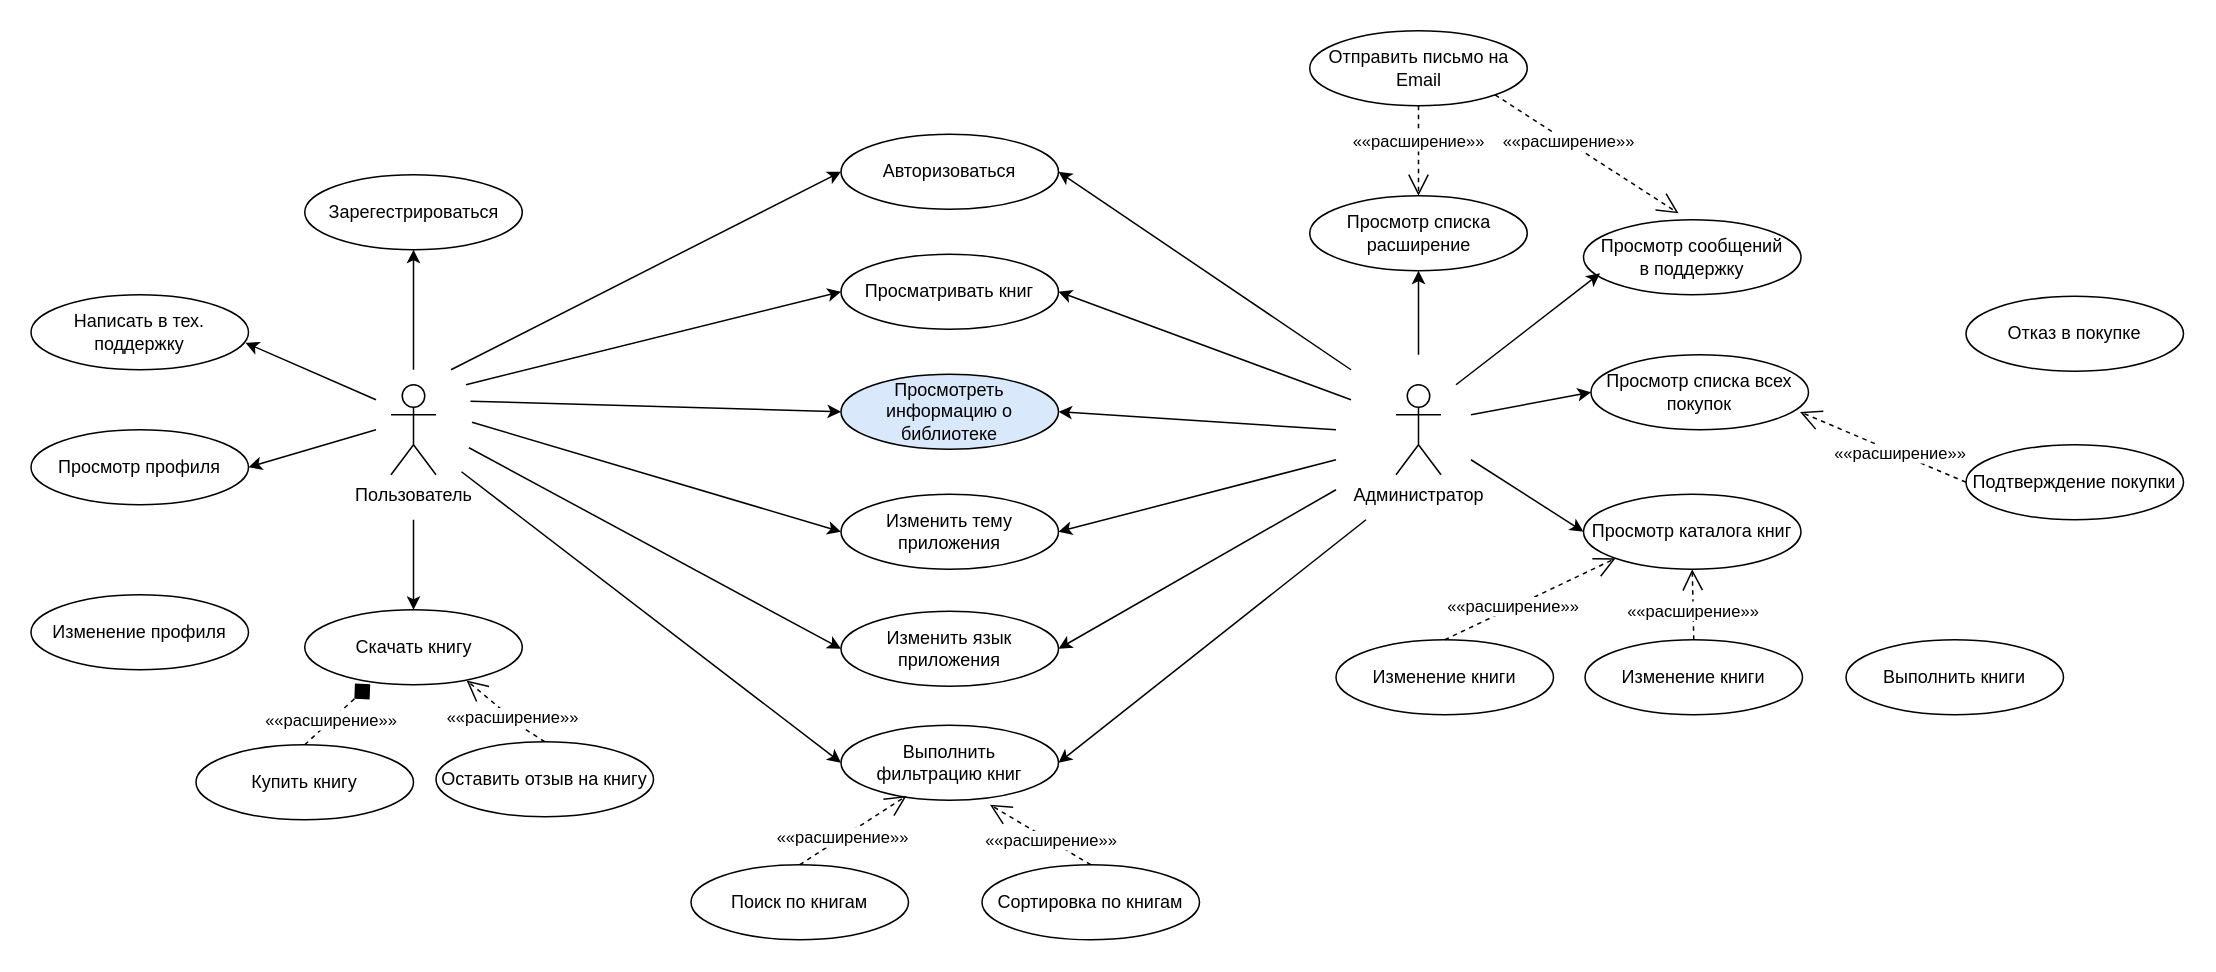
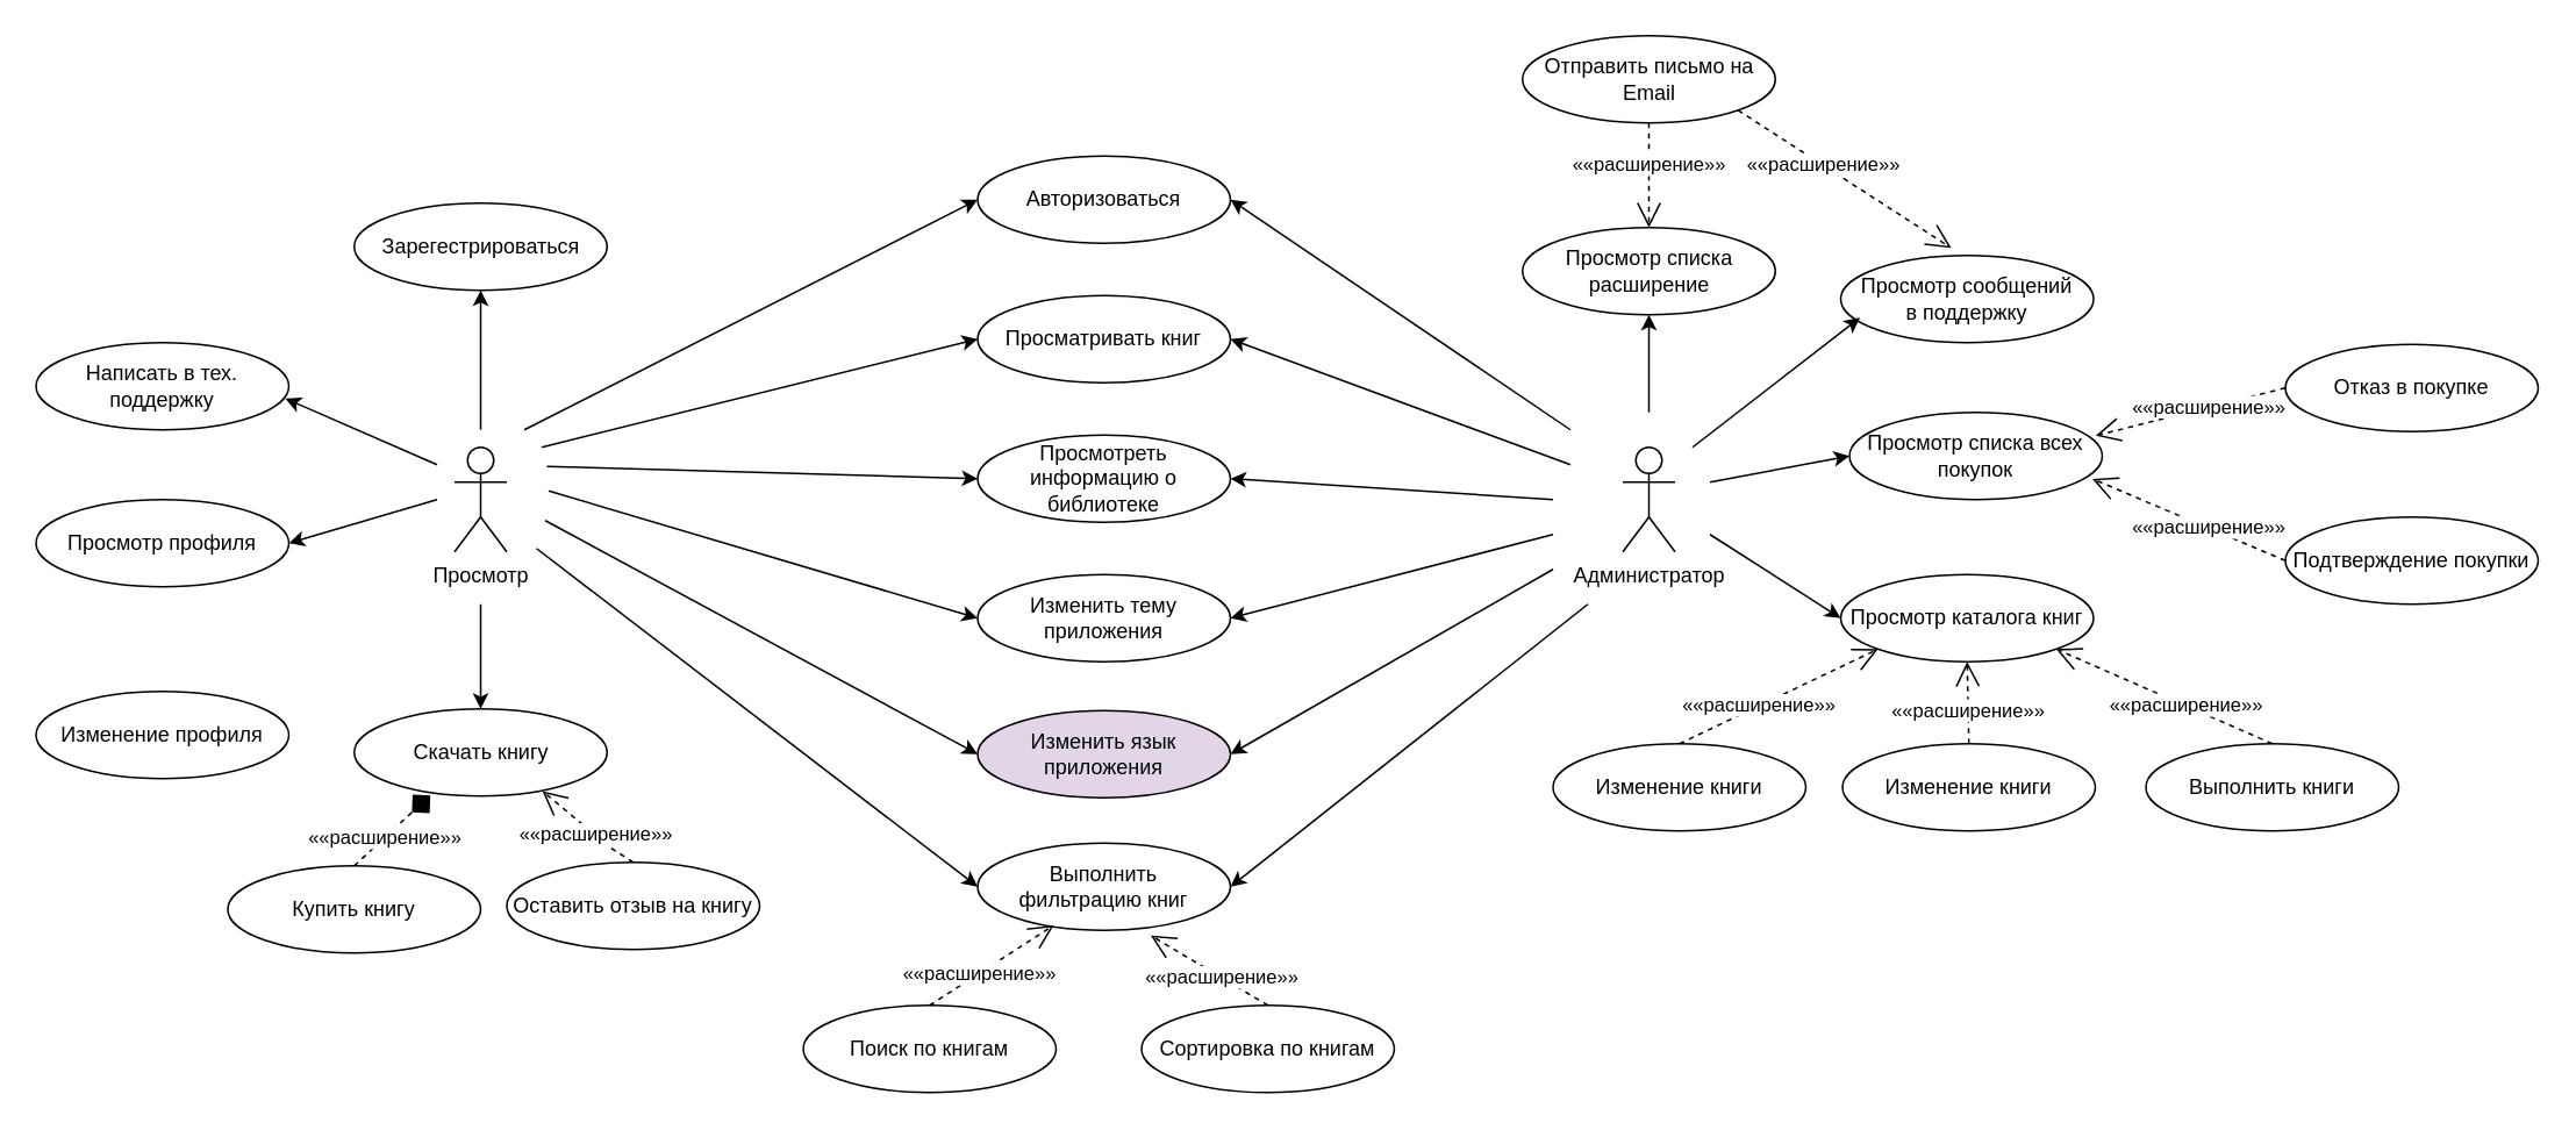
+ <mxCell id="59" value="««расширение»»" style="endArrow=open;endSize=12;dashed=1;html=1;rounded=0;entryX=0.974;entryY=0.267;entryDx=0;entryDy=0;exitX=0;exitY=0.5;exitDx=0;exitDy=0;entryPerimeter=0;" edge="1" parent="1" source="58" target="23"><mxGeometry x="-0.2" width="160" relative="1" as="geometry"><mxPoint x="1320" y="331" as="sourcePoint" /><mxPoint x="1220" y="266" as="targetPoint" /><Array as="points" /><mxPoint as="offset" /></mxGeometry></mxCell>
- <mxCell id="7" value="Просмотреть информацию о библиотеке" style="ellipse;whiteSpace=wrap;html=1;fillColor=#dae8fc;" vertex="1" parent="1"><mxGeometry x="560" y="249" width="145" height="50" as="geometry" /></mxCell>
+ <mxCell id="7" value="Просмотреть информацию о библиотеке" style="ellipse;whiteSpace=wrap;html=1;" vertex="1" parent="1"><mxGeometry x="560" y="249" width="145" height="50" as="geometry" /></mxCell>
- <mxCell id="2" value="Пользователь" style="shape=umlActor;verticalLabelPosition=bottom;verticalAlign=top;html=1;outlineConnect=0;" vertex="1" parent="1"><mxGeometry x="260" y="256" width="30" height="60" as="geometry" /></mxCell>
+ <mxCell id="2" value="Просмотр" style="shape=umlActor;verticalLabelPosition=bottom;verticalAlign=top;html=1;outlineConnect=0;" vertex="1" parent="1"><mxGeometry x="260" y="256" width="30" height="60" as="geometry" /></mxCell>
+ <mxCell id="55" value="««расширение»»" style="endArrow=open;endSize=12;dashed=1;html=1;rounded=0;entryX=1;entryY=1;entryDx=0;entryDy=0;exitX=0.5;exitY=0;exitDx=0;exitDy=0;" edge="1" parent="1" source="31" target="29"><mxGeometry x="-0.2" width="160" relative="1" as="geometry"><mxPoint x="1201" y="426" as="sourcePoint" /><mxPoint x="1437" y="357" as="targetPoint" /><Array as="points" /><mxPoint as="offset" /></mxGeometry></mxCell>
- <mxCell id="9" value="Изменить язык приложения" style="ellipse;whiteSpace=wrap;html=1;" vertex="1" parent="1"><mxGeometry x="560" y="407" width="145" height="50" as="geometry" /></mxCell>
+ <mxCell id="9" value="Изменить язык приложения" style="ellipse;whiteSpace=wrap;html=1;fillColor=#e1d5e7;" vertex="1" parent="1"><mxGeometry x="560" y="407" width="145" height="50" as="geometry" /></mxCell>
